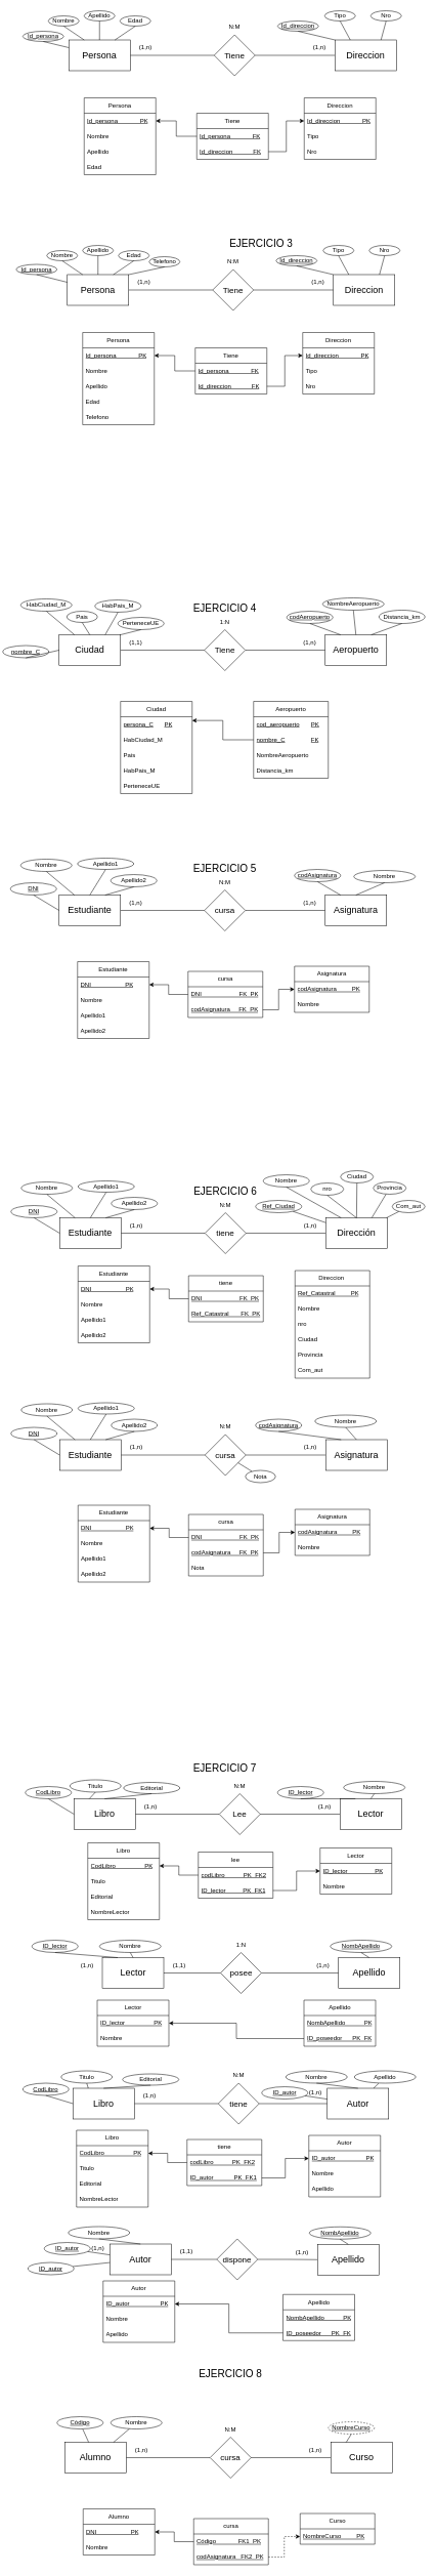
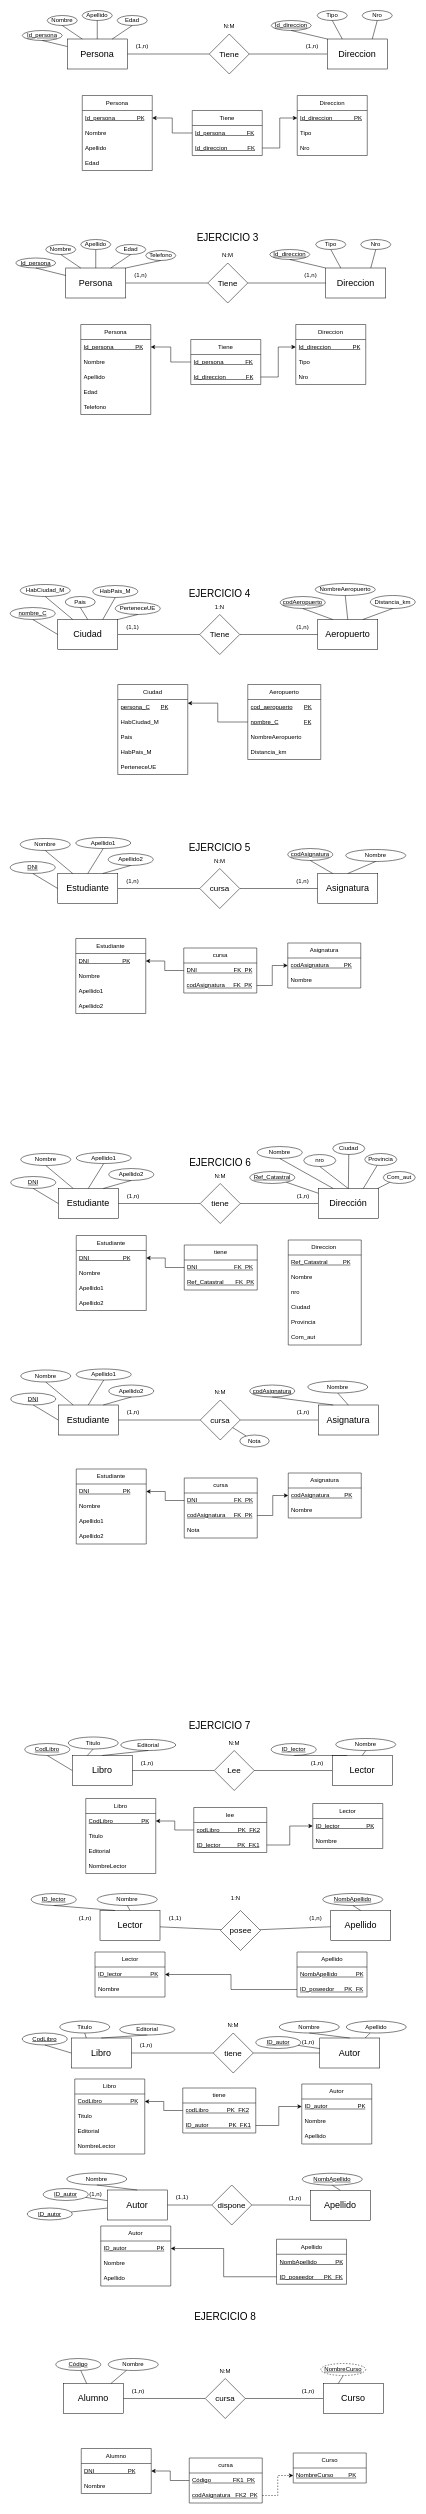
- <mxCell id="67" value="&lt;font style=&quot;font-size: 20px;&quot;&gt;EJERCICIO 3&lt;/font&gt;" style="text;html=1;strokeColor=none;fillColor=none;align=center;verticalAlign=middle;whiteSpace=wrap;rounded=0;" parent="1" vertex="1"><mxGeometry x="436" y="458" width="148" height="30" as="geometry" /></mxCell>
+ <mxCell id="67" value="&lt;font style=&quot;font-size: 20px;&quot;&gt;EJERCICIO 3&lt;/font&gt;" style="text;html=1;strokeColor=none;fillColor=none;align=center;verticalAlign=middle;whiteSpace=wrap;rounded=0;" parent="1" vertex="1"><mxGeometry x="381" y="458" width="148" height="30" as="geometry" /></mxCell>
- <mxCell id="99" value="nombre_C" style="ellipse;whiteSpace=wrap;html=1;fontStyle=4" parent="1" vertex="1"><mxGeometry x="5" y="1259" width="90" height="24" as="geometry" /></mxCell>
+ <mxCell id="99" value="nombre_C" style="ellipse;whiteSpace=wrap;html=1;fontStyle=4" parent="1" vertex="1"><mxGeometry x="20" y="1214" width="90" height="24" as="geometry" /></mxCell>
- <mxCell id="227" value="Ref_Ciudad" style="ellipse;whiteSpace=wrap;html=1;fontStyle=4" parent="1" vertex="1"><mxGeometry x="499" y="2342" width="90" height="24" as="geometry" /></mxCell>
+ <mxCell id="227" value="Ref_Catastral" style="ellipse;whiteSpace=wrap;html=1;fontStyle=4" parent="1" vertex="1"><mxGeometry x="499" y="2342" width="90" height="24" as="geometry" /></mxCell>
- <mxCell id="265" value="&lt;span style=&quot;font-size: 16px;&quot;&gt;posee&lt;/span&gt;" style="rhombus;whiteSpace=wrap;html=1;" parent="1" vertex="1"><mxGeometry x="430.5" y="3810" width="80" height="80" as="geometry" /></mxCell>
+ <mxCell id="265" value="&lt;span style=&quot;font-size: 16px;&quot;&gt;posee&lt;/span&gt;" style="rhombus;whiteSpace=wrap;html=1;" parent="1" vertex="1"><mxGeometry x="440.5" y="3820" width="80" height="80" as="geometry" /></mxCell>
